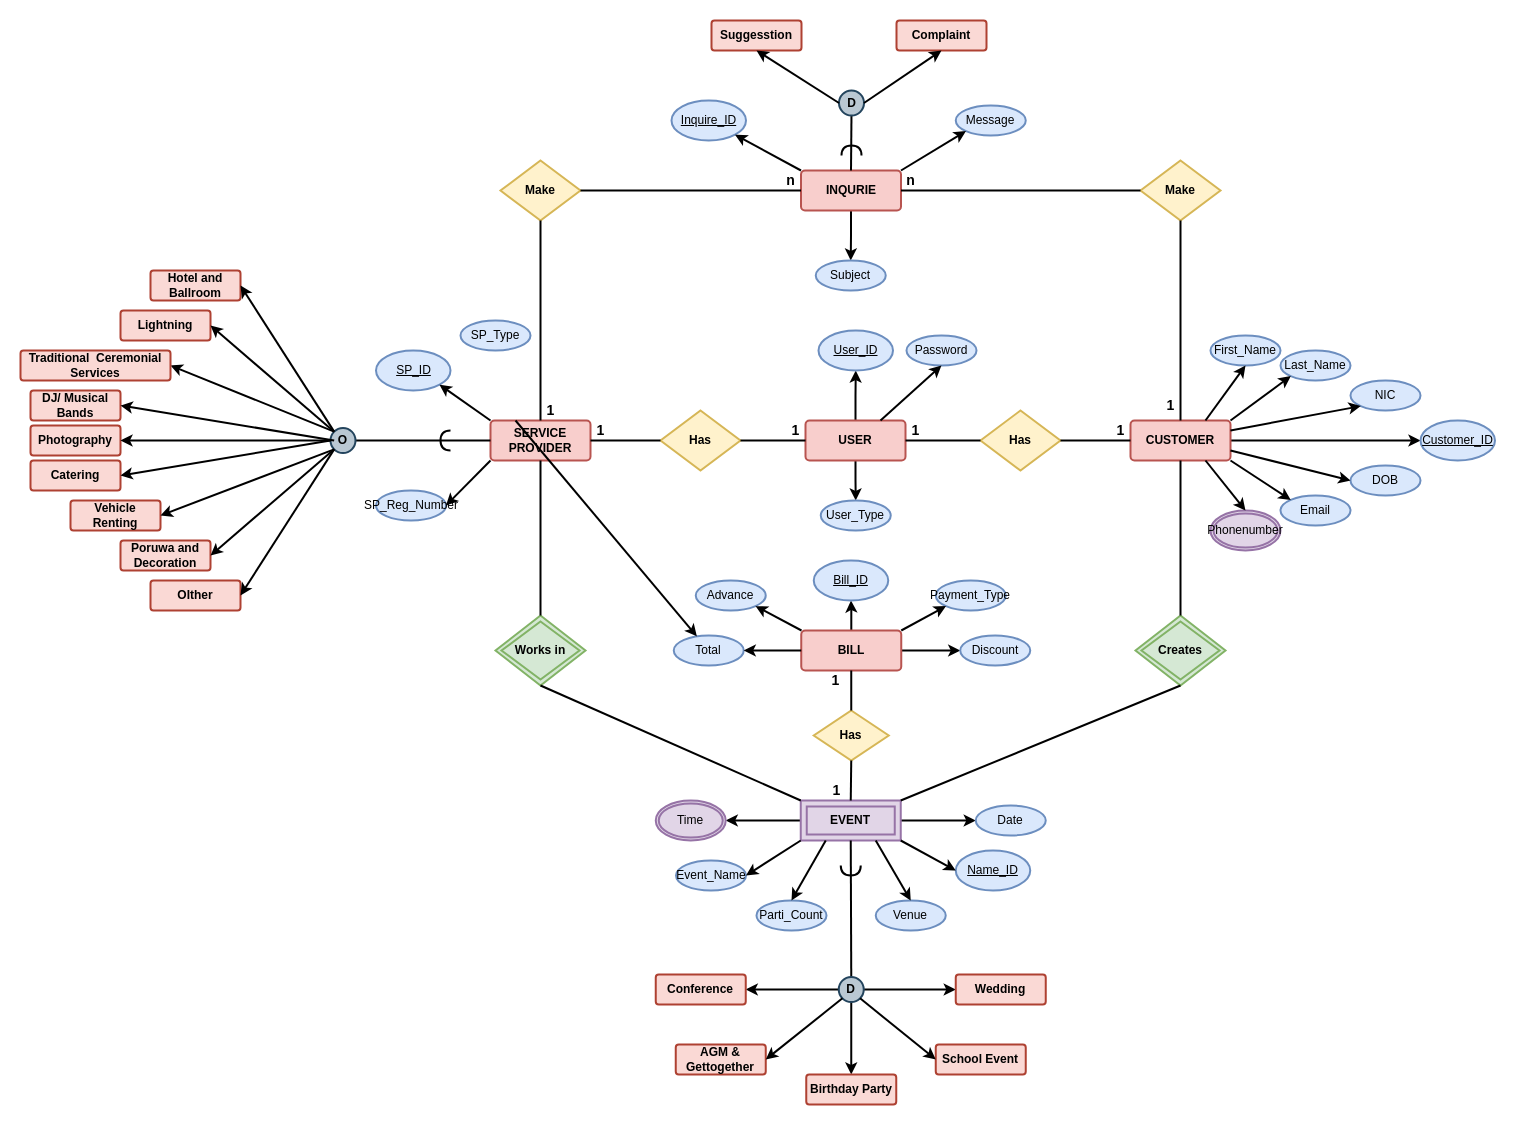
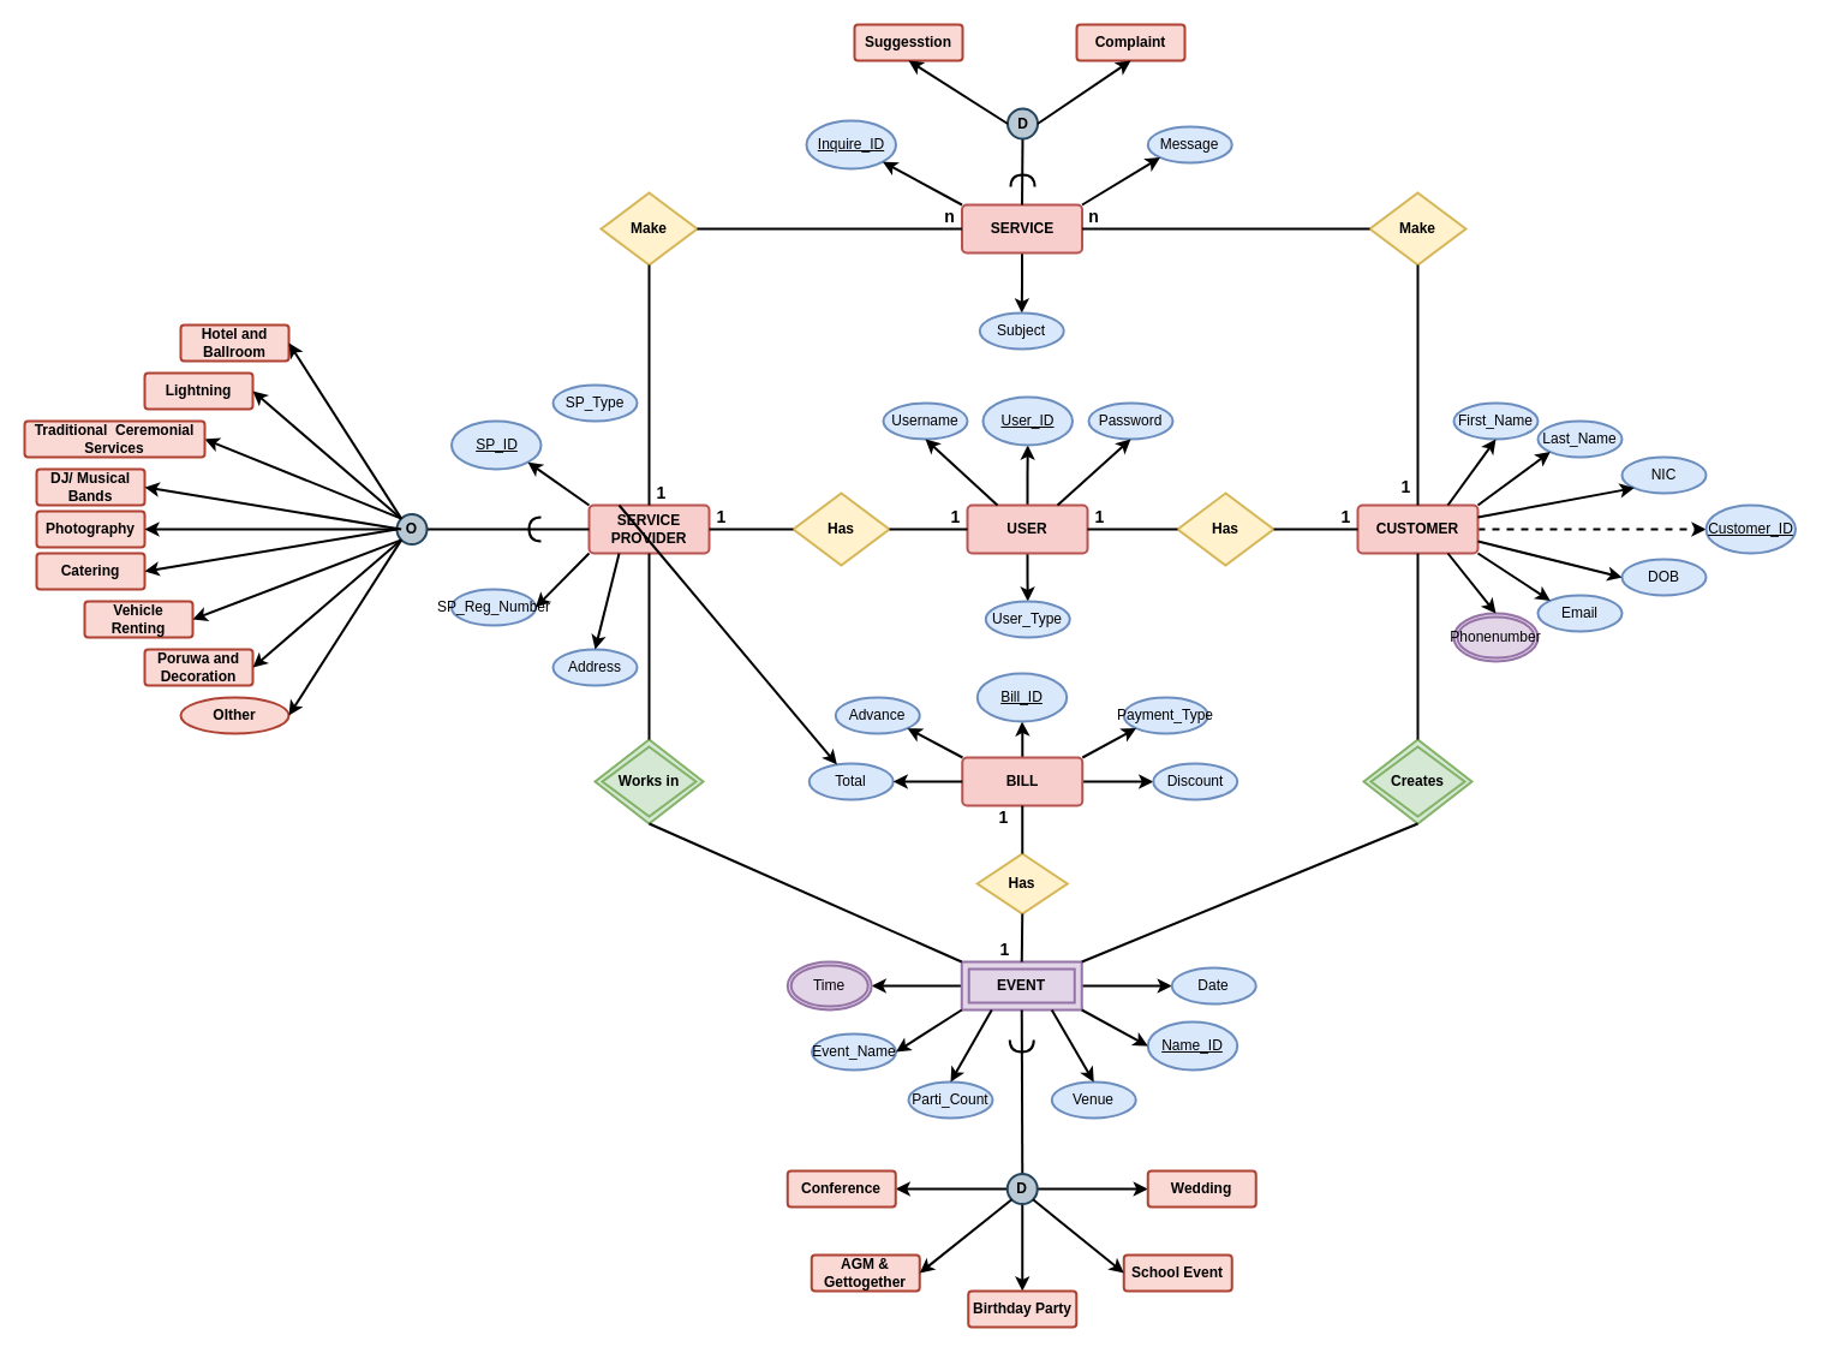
- <mxCell id="3" value="&lt;b&gt;INQURIE&lt;/b&gt;" style="rounded=1;arcSize=10;whiteSpace=wrap;html=1;align=center;fillColor=#f8cecc;strokeColor=#b85450;strokeWidth=2;" vertex="1" parent="1"><mxGeometry x="800.5" y="170" width="100" height="40" as="geometry" /></mxCell>
+ <mxCell id="3" value="&lt;b&gt;SERVICE&lt;/b&gt;" style="rounded=1;arcSize=10;whiteSpace=wrap;html=1;align=center;fillColor=#f8cecc;strokeColor=#b85450;strokeWidth=2;" vertex="1" parent="1"><mxGeometry x="800.5" y="170" width="100" height="40" as="geometry" /></mxCell>
+ <mxCell id="95" value="Username" style="ellipse;whiteSpace=wrap;html=1;align=center;strokeWidth=2;fillColor=#dae8fc;strokeColor=#6c8ebf;" vertex="1" parent="1"><mxGeometry x="735" y="335" width="70" height="30" as="geometry" /></mxCell>
+ <mxCell id="98" value="" style="endArrow=classic;html=1;strokeWidth=2;exitX=0.25;exitY=0;exitDx=0;exitDy=0;entryX=0.5;entryY=1;entryDx=0;entryDy=0;" edge="1" parent="1" source="9" target="95"><mxGeometry width="50" height="50" relative="1" as="geometry"><mxPoint x="830" y="450" as="sourcePoint" /><mxPoint x="880" y="400" as="targetPoint" /></mxGeometry></mxCell>
- <mxCell id="5" value="" style="edgeStyle=orthogonalEdgeStyle;rounded=0;orthogonalLoop=1;jettySize=auto;html=1;strokeWidth=2;exitX=1;exitY=0.5;exitDx=0;exitDy=0;" edge="1" parent="1" source="6" target="73"><mxGeometry relative="1" as="geometry"><mxPoint x="1250" y="440" as="sourcePoint" /></mxGeometry></mxCell>
+ <mxCell id="5" value="" style="edgeStyle=orthogonalEdgeStyle;rounded=0;orthogonalLoop=1;jettySize=auto;html=1;strokeWidth=2;exitX=1;exitY=0.5;exitDx=0;exitDy=0;dashed=1;" edge="1" parent="1" source="6" target="73"><mxGeometry relative="1" as="geometry"><mxPoint x="1250" y="440" as="sourcePoint" /></mxGeometry></mxCell>
+ <mxCell id="136" value="" style="endArrow=classic;html=1;strokeWidth=2;exitX=0.25;exitY=1;exitDx=0;exitDy=0;entryX=0.5;entryY=0;entryDx=0;entryDy=0;" edge="1" parent="1" source="4" target="135"><mxGeometry width="50" height="50" relative="1" as="geometry"><mxPoint x="850" y="450" as="sourcePoint" /><mxPoint x="900" y="400" as="targetPoint" /></mxGeometry></mxCell>
+ <mxCell id="135" value="Address" style="ellipse;whiteSpace=wrap;html=1;align=center;strokeWidth=2;fillColor=#dae8fc;strokeColor=#6c8ebf;" vertex="1" parent="1"><mxGeometry x="460" y="540" width="70" height="30" as="geometry" /></mxCell>
- <mxCell id="60" value="&lt;b&gt;OIther&lt;/b&gt;" style="rounded=1;arcSize=10;whiteSpace=wrap;html=1;align=center;strokeWidth=2;fillColor=#fad9d5;strokeColor=#ae4132;" vertex="1" parent="1"><mxGeometry x="150" y="580" width="90" height="30" as="geometry" /></mxCell>
+ <mxCell id="60" value="&lt;b&gt;OIther&lt;/b&gt;" style="ellipse;arcSize=10;whiteSpace=wrap;html=1;align=center;strokeWidth=2;fillColor=#fad9d5;strokeColor=#ae4132;" vertex="1" parent="1"><mxGeometry x="150" y="580" width="90" height="30" as="geometry" /></mxCell>
